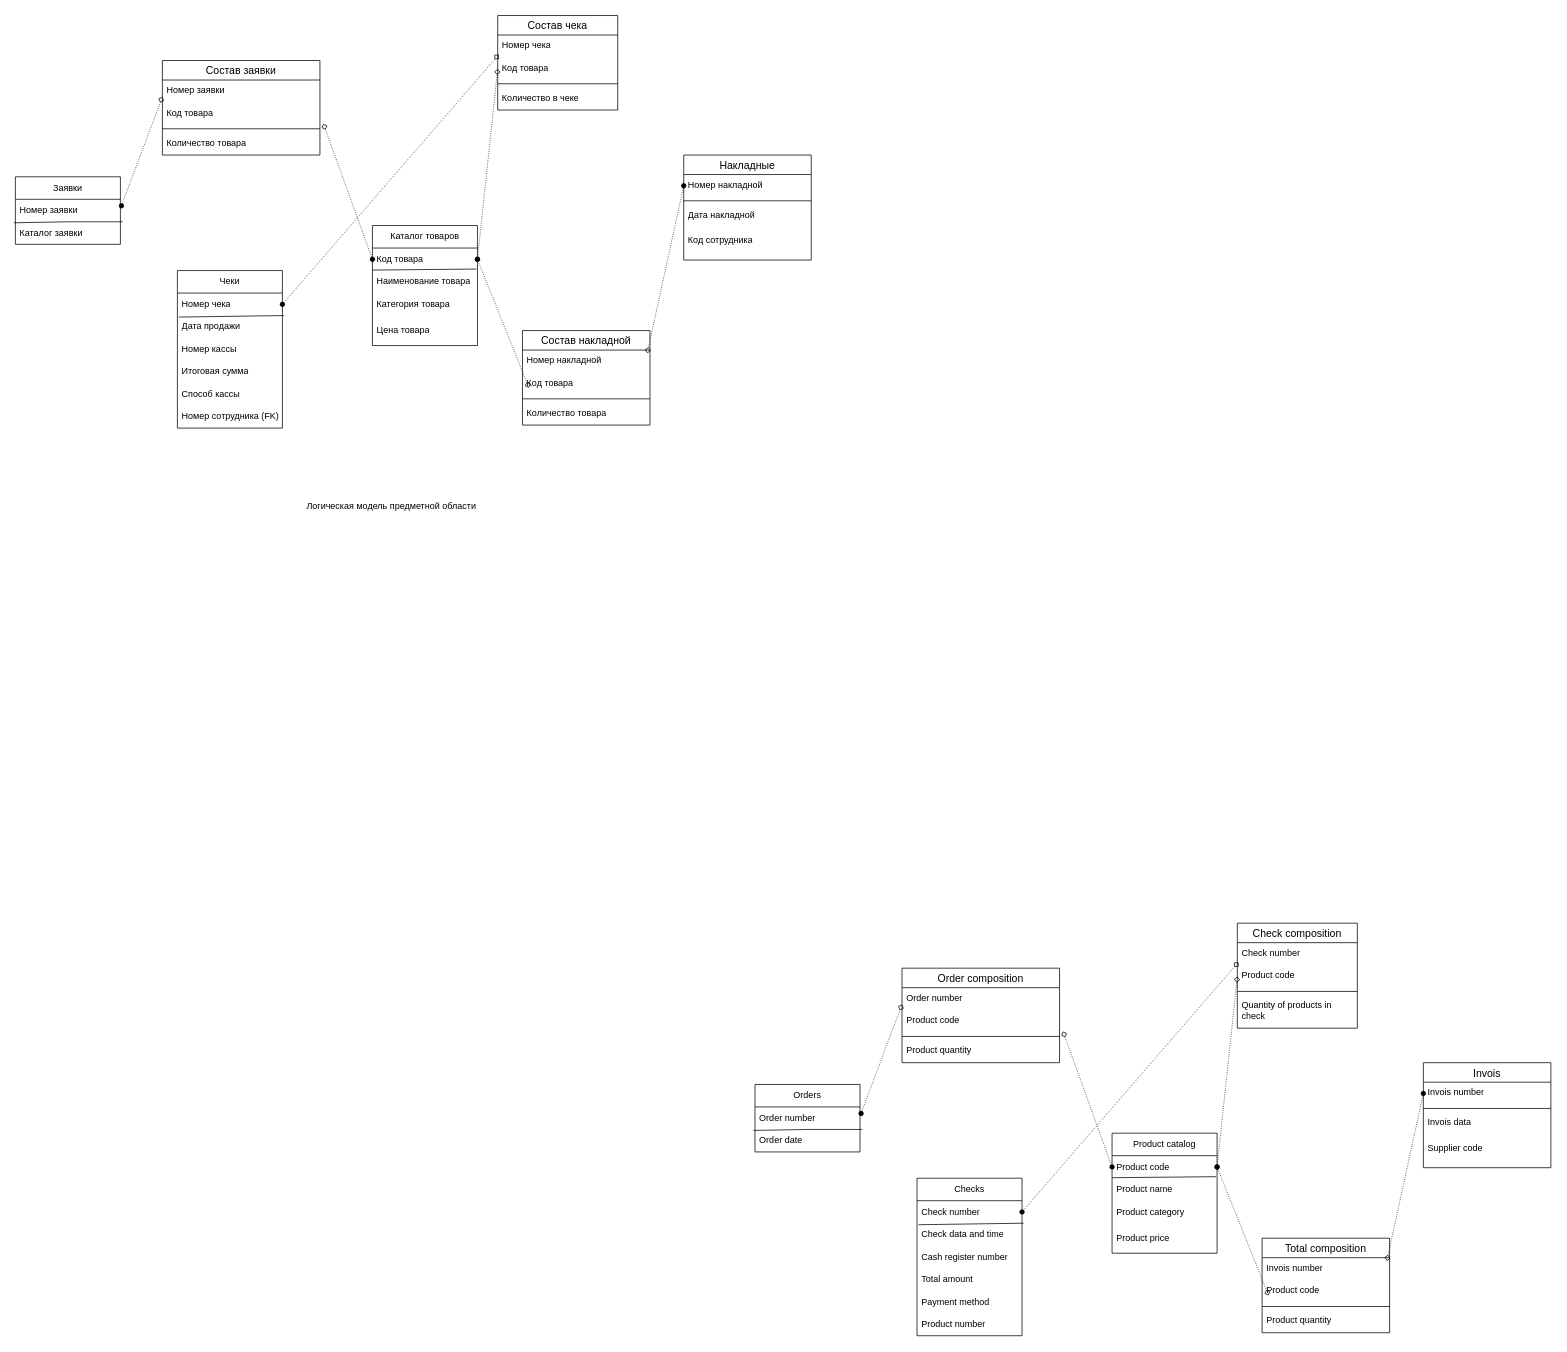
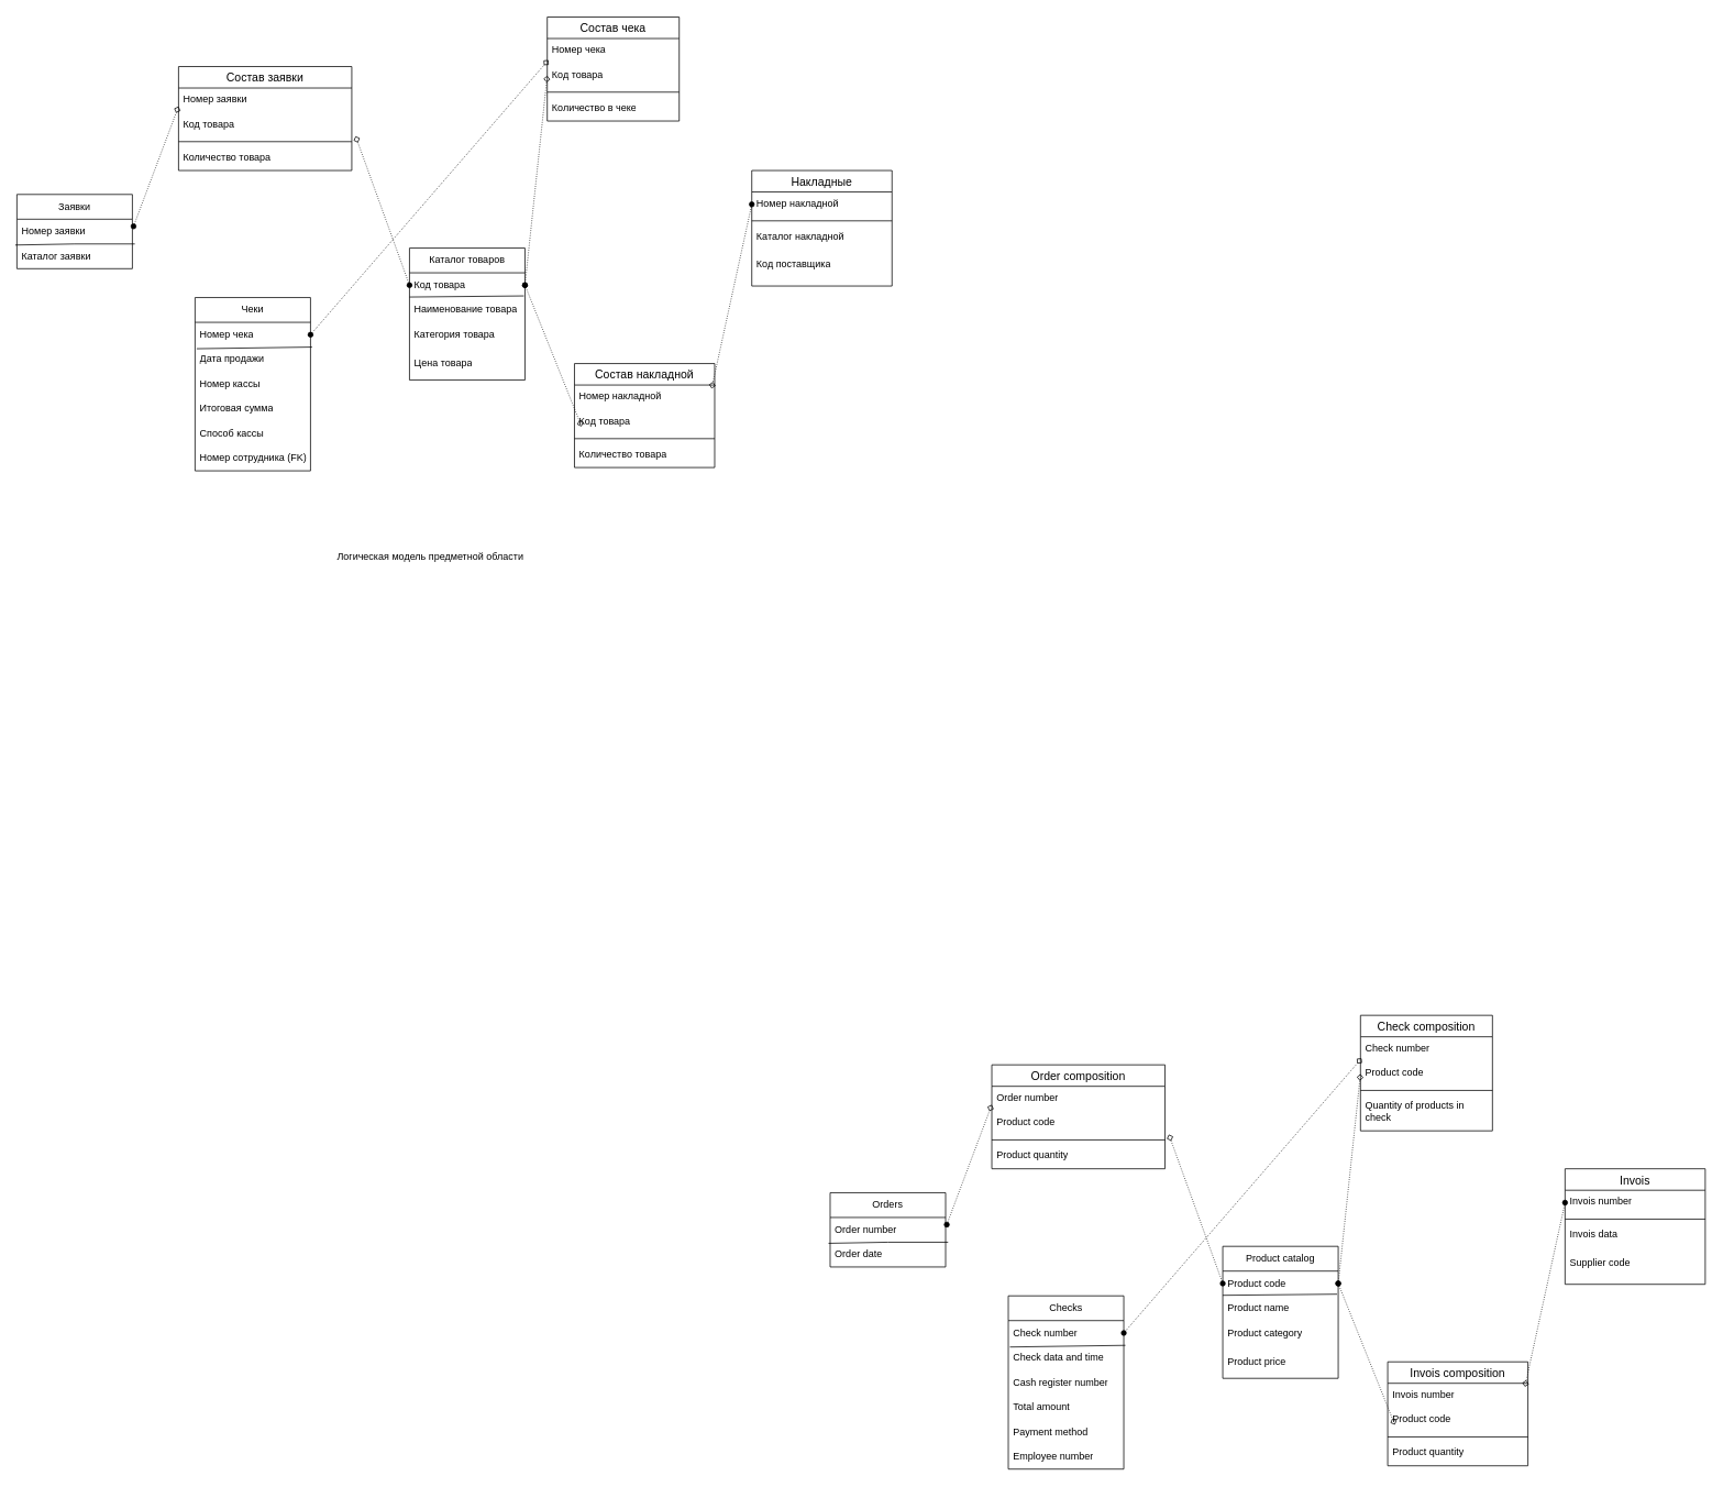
- <mxCell id="24" value="Дата накладной" style="text;strokeColor=none;fillColor=none;spacingLeft=4;spacingRight=4;overflow=hidden;rotatable=0;points=[[0,0.5],[1,0.5]];portConstraint=eastwest;fontSize=12;whiteSpace=wrap;html=1;" vertex="1" parent="21"><mxGeometry y="66" width="170" height="34" as="geometry" /></mxCell>
+ <mxCell id="24" value="Каталог накладной" style="text;strokeColor=none;fillColor=none;spacingLeft=4;spacingRight=4;overflow=hidden;rotatable=0;points=[[0,0.5],[1,0.5]];portConstraint=eastwest;fontSize=12;whiteSpace=wrap;html=1;" vertex="1" parent="21"><mxGeometry y="66" width="170" height="34" as="geometry" /></mxCell>
- <mxCell id="25" value="Код сотрудника" style="text;strokeColor=none;fillColor=none;spacingLeft=4;spacingRight=4;overflow=hidden;rotatable=0;points=[[0,0.5],[1,0.5]];portConstraint=eastwest;fontSize=12;whiteSpace=wrap;html=1;" vertex="1" parent="21"><mxGeometry y="100" width="170" height="40" as="geometry" /></mxCell>
+ <mxCell id="25" value="Код поставщика" style="text;strokeColor=none;fillColor=none;spacingLeft=4;spacingRight=4;overflow=hidden;rotatable=0;points=[[0,0.5],[1,0.5]];portConstraint=eastwest;fontSize=12;whiteSpace=wrap;html=1;" vertex="1" parent="21"><mxGeometry y="100" width="170" height="40" as="geometry" /></mxCell>
- <mxCell id="70" value="Total composition" style="swimlane;fontStyle=0;childLayout=stackLayout;horizontal=1;startSize=26;horizontalStack=0;resizeParent=1;resizeParentMax=0;resizeLast=0;collapsible=1;marginBottom=0;align=center;fontSize=14;" vertex="1" parent="1"><mxGeometry x="1682" y="1650" width="170" height="126" as="geometry" /></mxCell>
+ <mxCell id="70" value="Invois composition" style="swimlane;fontStyle=0;childLayout=stackLayout;horizontal=1;startSize=26;horizontalStack=0;resizeParent=1;resizeParentMax=0;resizeLast=0;collapsible=1;marginBottom=0;align=center;fontSize=14;" vertex="1" parent="1"><mxGeometry x="1682" y="1650" width="170" height="126" as="geometry" /></mxCell>
- <mxCell id="63" value="Product number" style="text;strokeColor=none;fillColor=none;align=left;verticalAlign=middle;spacingLeft=4;spacingRight=4;overflow=hidden;points=[[0,0.5],[1,0.5]];portConstraint=eastwest;rotatable=0;whiteSpace=wrap;html=1;" vertex="1" parent="57"><mxGeometry y="180" width="140" height="30" as="geometry" /></mxCell>
+ <mxCell id="63" value="Employee number" style="text;strokeColor=none;fillColor=none;align=left;verticalAlign=middle;spacingLeft=4;spacingRight=4;overflow=hidden;points=[[0,0.5],[1,0.5]];portConstraint=eastwest;rotatable=0;whiteSpace=wrap;html=1;" vertex="1" parent="57"><mxGeometry y="180" width="140" height="30" as="geometry" /></mxCell>
